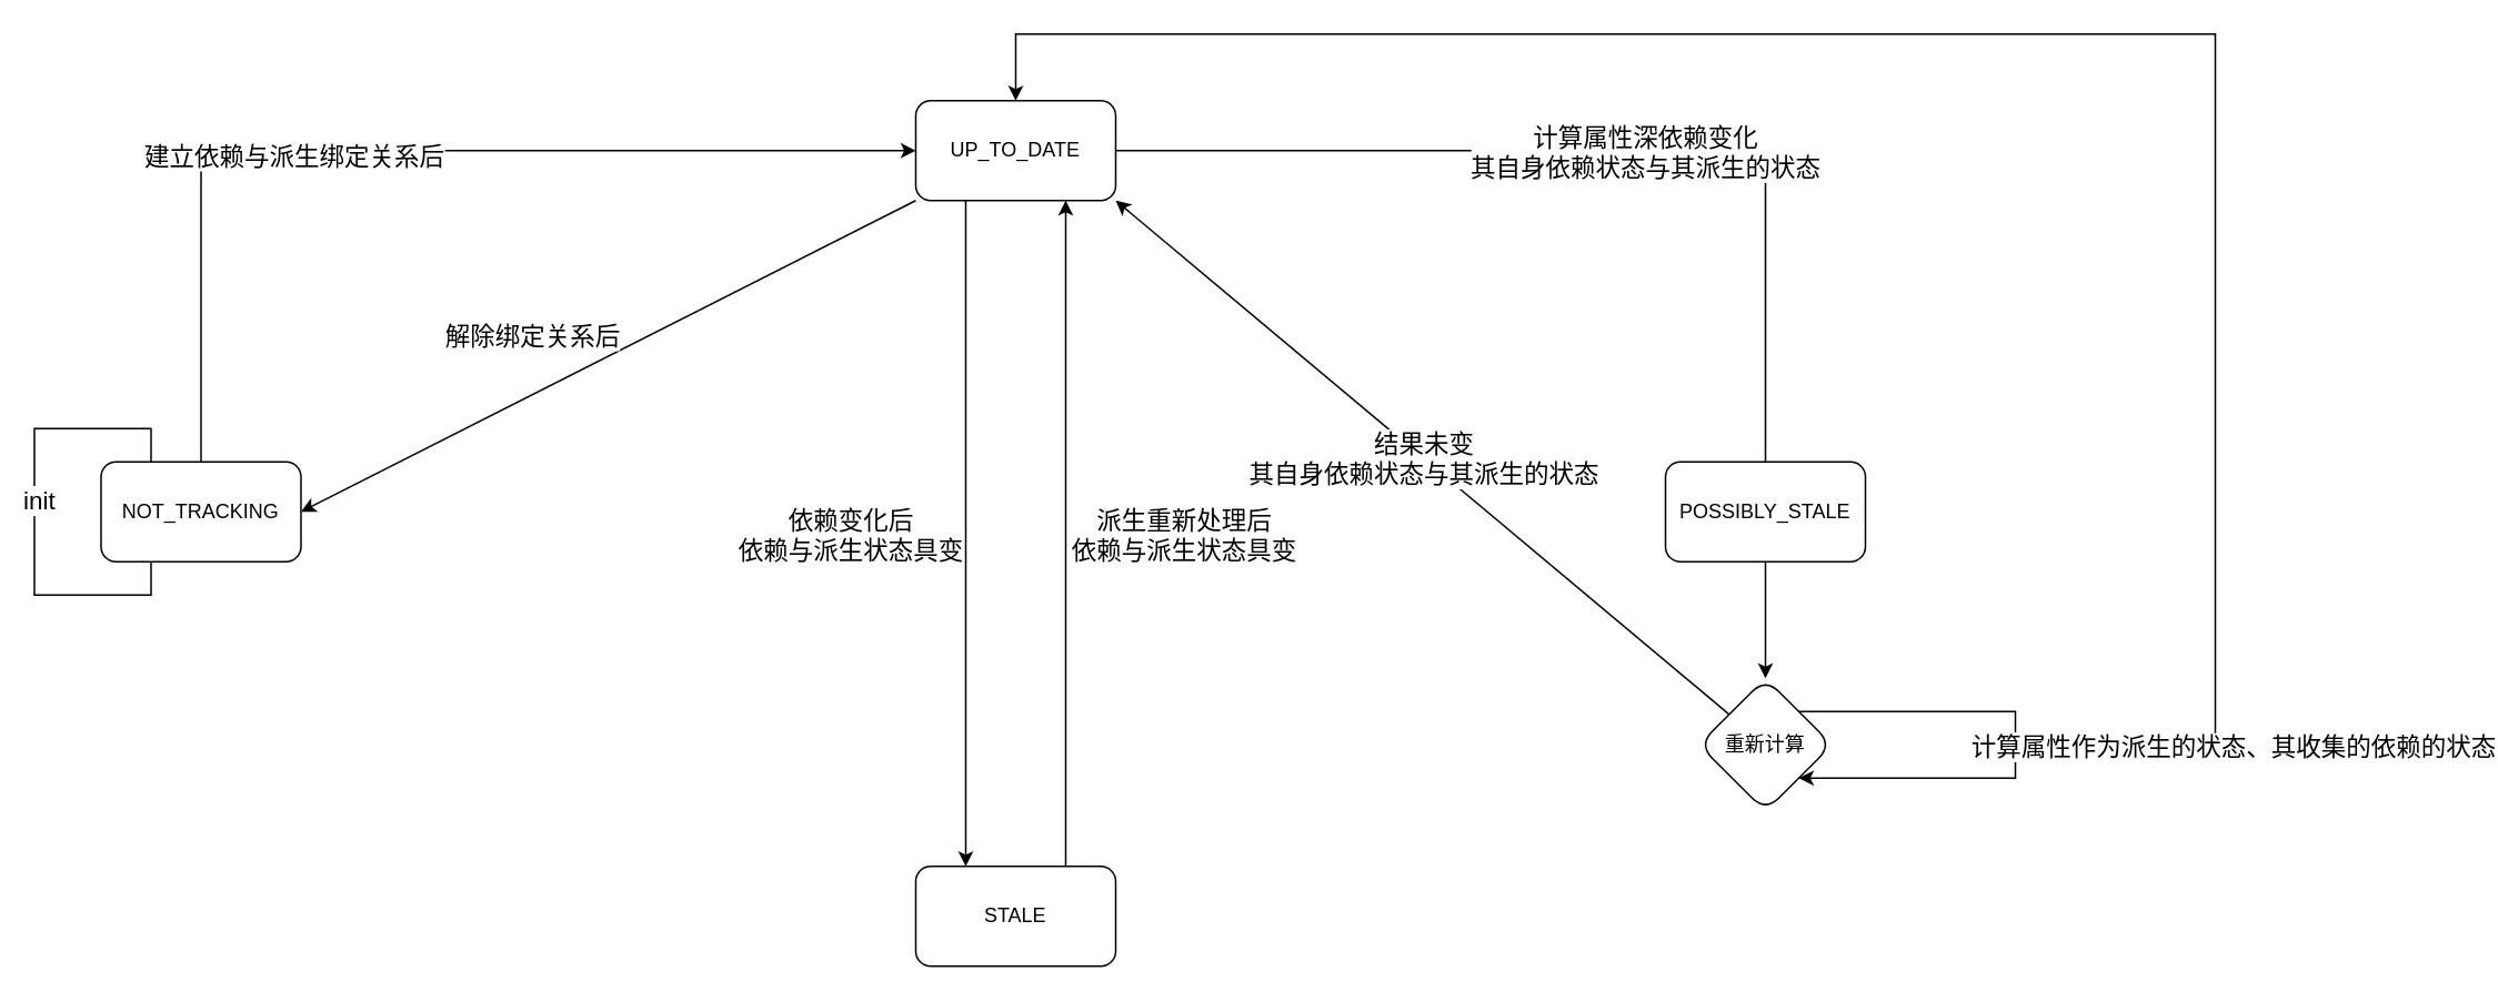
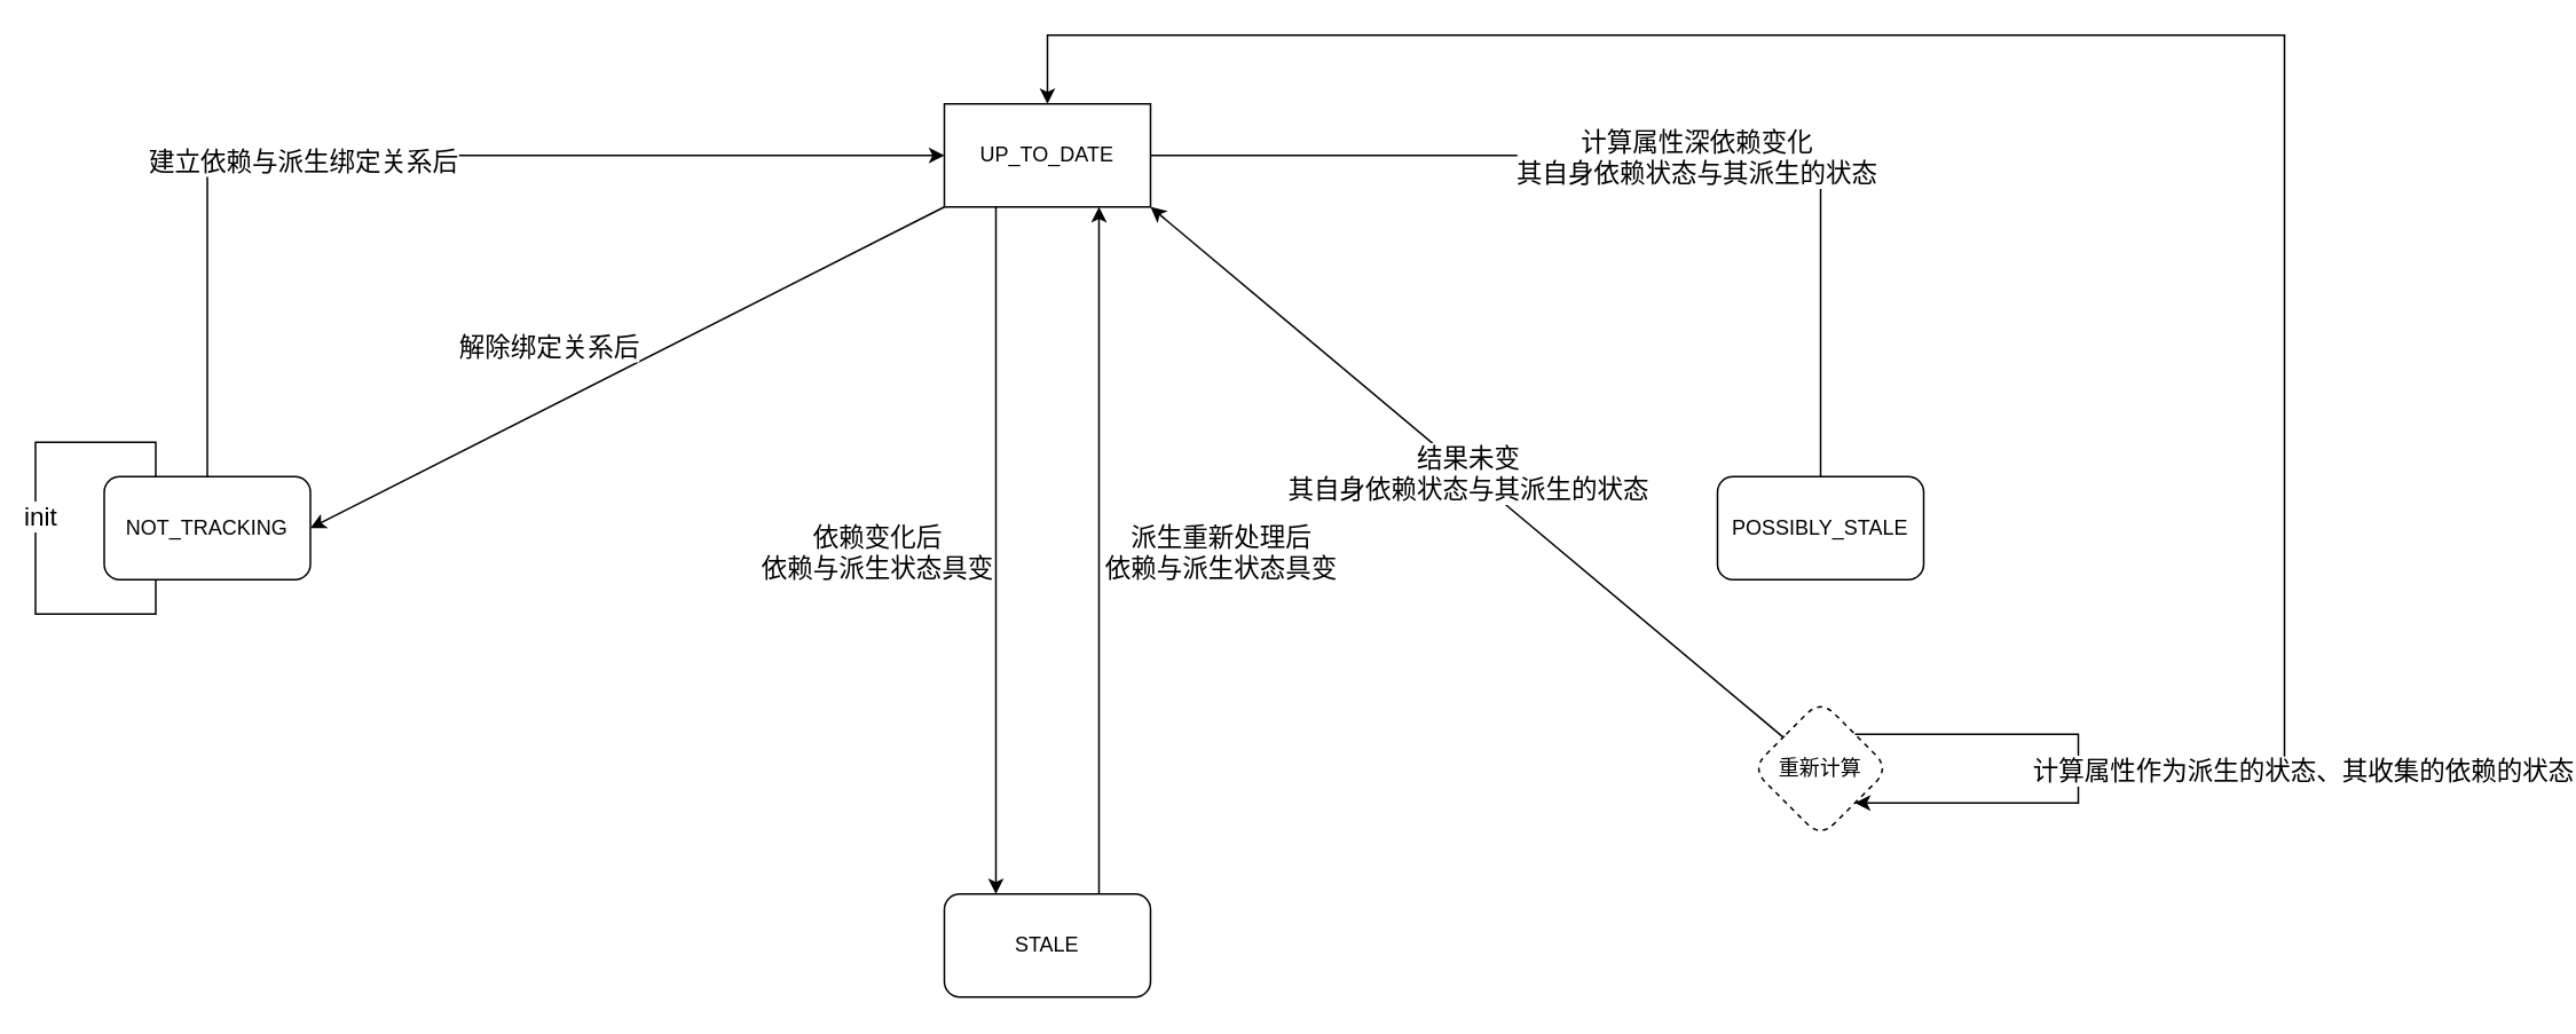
- <mxCell id="4" value="UP_TO_DATE&lt;br&gt;" style="rounded=1;whiteSpace=wrap;html=1;" parent="1" vertex="1"><mxGeometry x="549" y="60" width="120" height="60" as="geometry" /></mxCell>
+ <mxCell id="4" value="UP_TO_DATE&lt;br&gt;" style="whiteSpace=wrap;html=1;rounded=0;" parent="1" vertex="1"><mxGeometry x="549" y="60" width="120" height="60" as="geometry" /></mxCell>
- <mxCell id="10" value="" style="edgeStyle=orthogonalEdgeStyle;rounded=0;orthogonalLoop=1;jettySize=auto;html=1;fontSize=15;" edge="1" parent="1" source="11" target="19"><mxGeometry relative="1" as="geometry" /></mxCell>
- <mxCell id="19" value="重新计算" style="rhombus;whiteSpace=wrap;html=1;rounded=1;arcSize=23;" vertex="1" parent="1"><mxGeometry x="1019" y="407" width="80" height="80" as="geometry" /></mxCell>
+ <mxCell id="19" value="重新计算" style="rhombus;whiteSpace=wrap;html=1;rounded=1;arcSize=23;dashed=1;" vertex="1" parent="1"><mxGeometry x="1019" y="407" width="80" height="80" as="geometry" /></mxCell>
